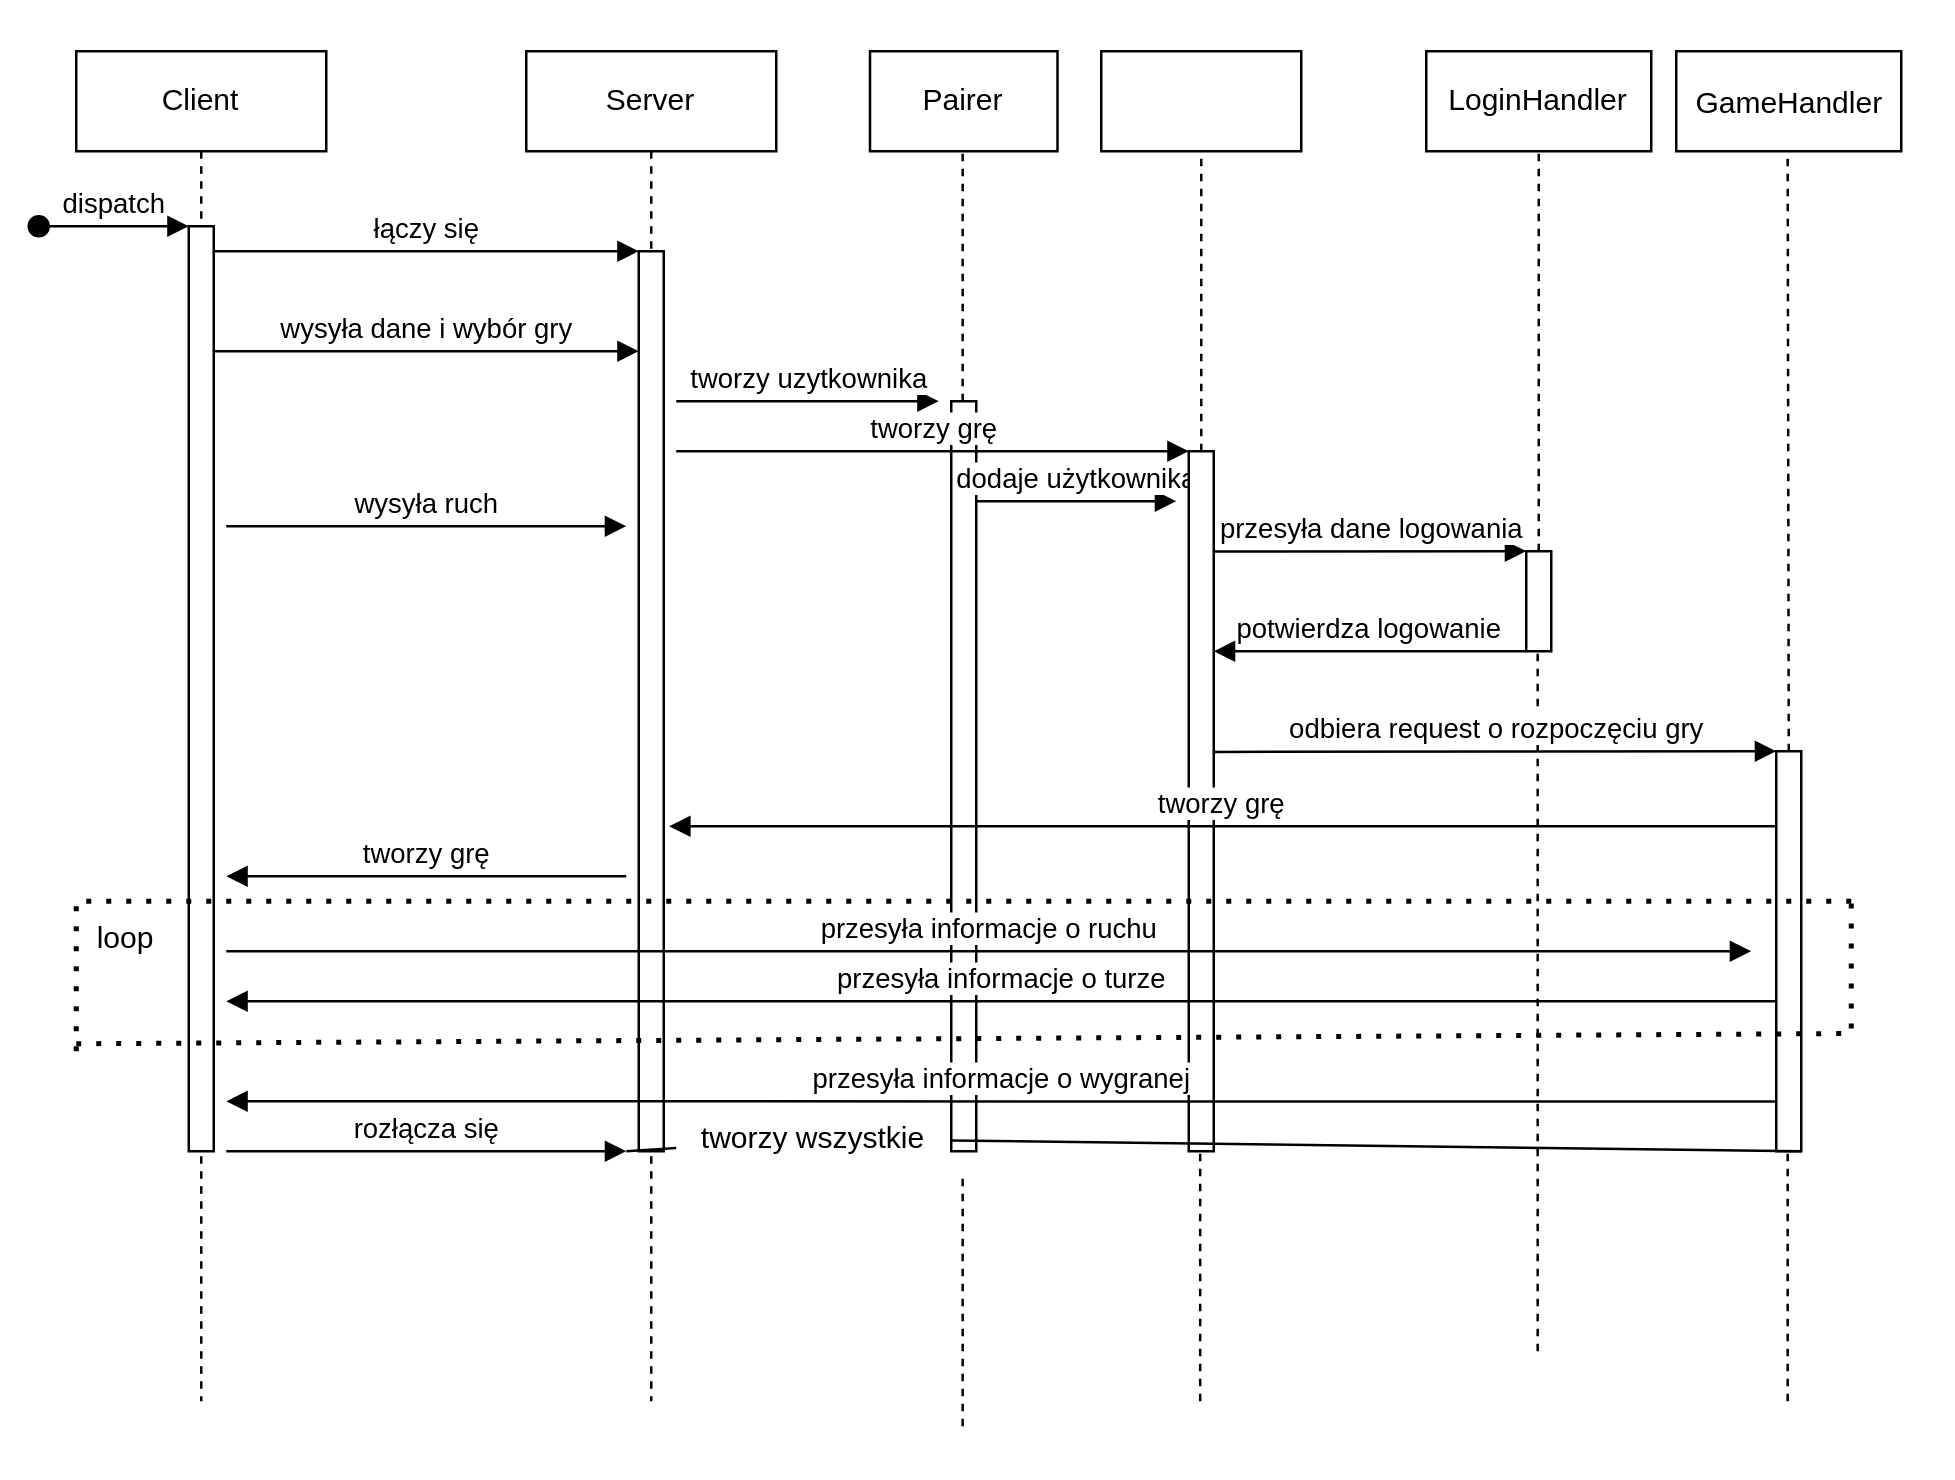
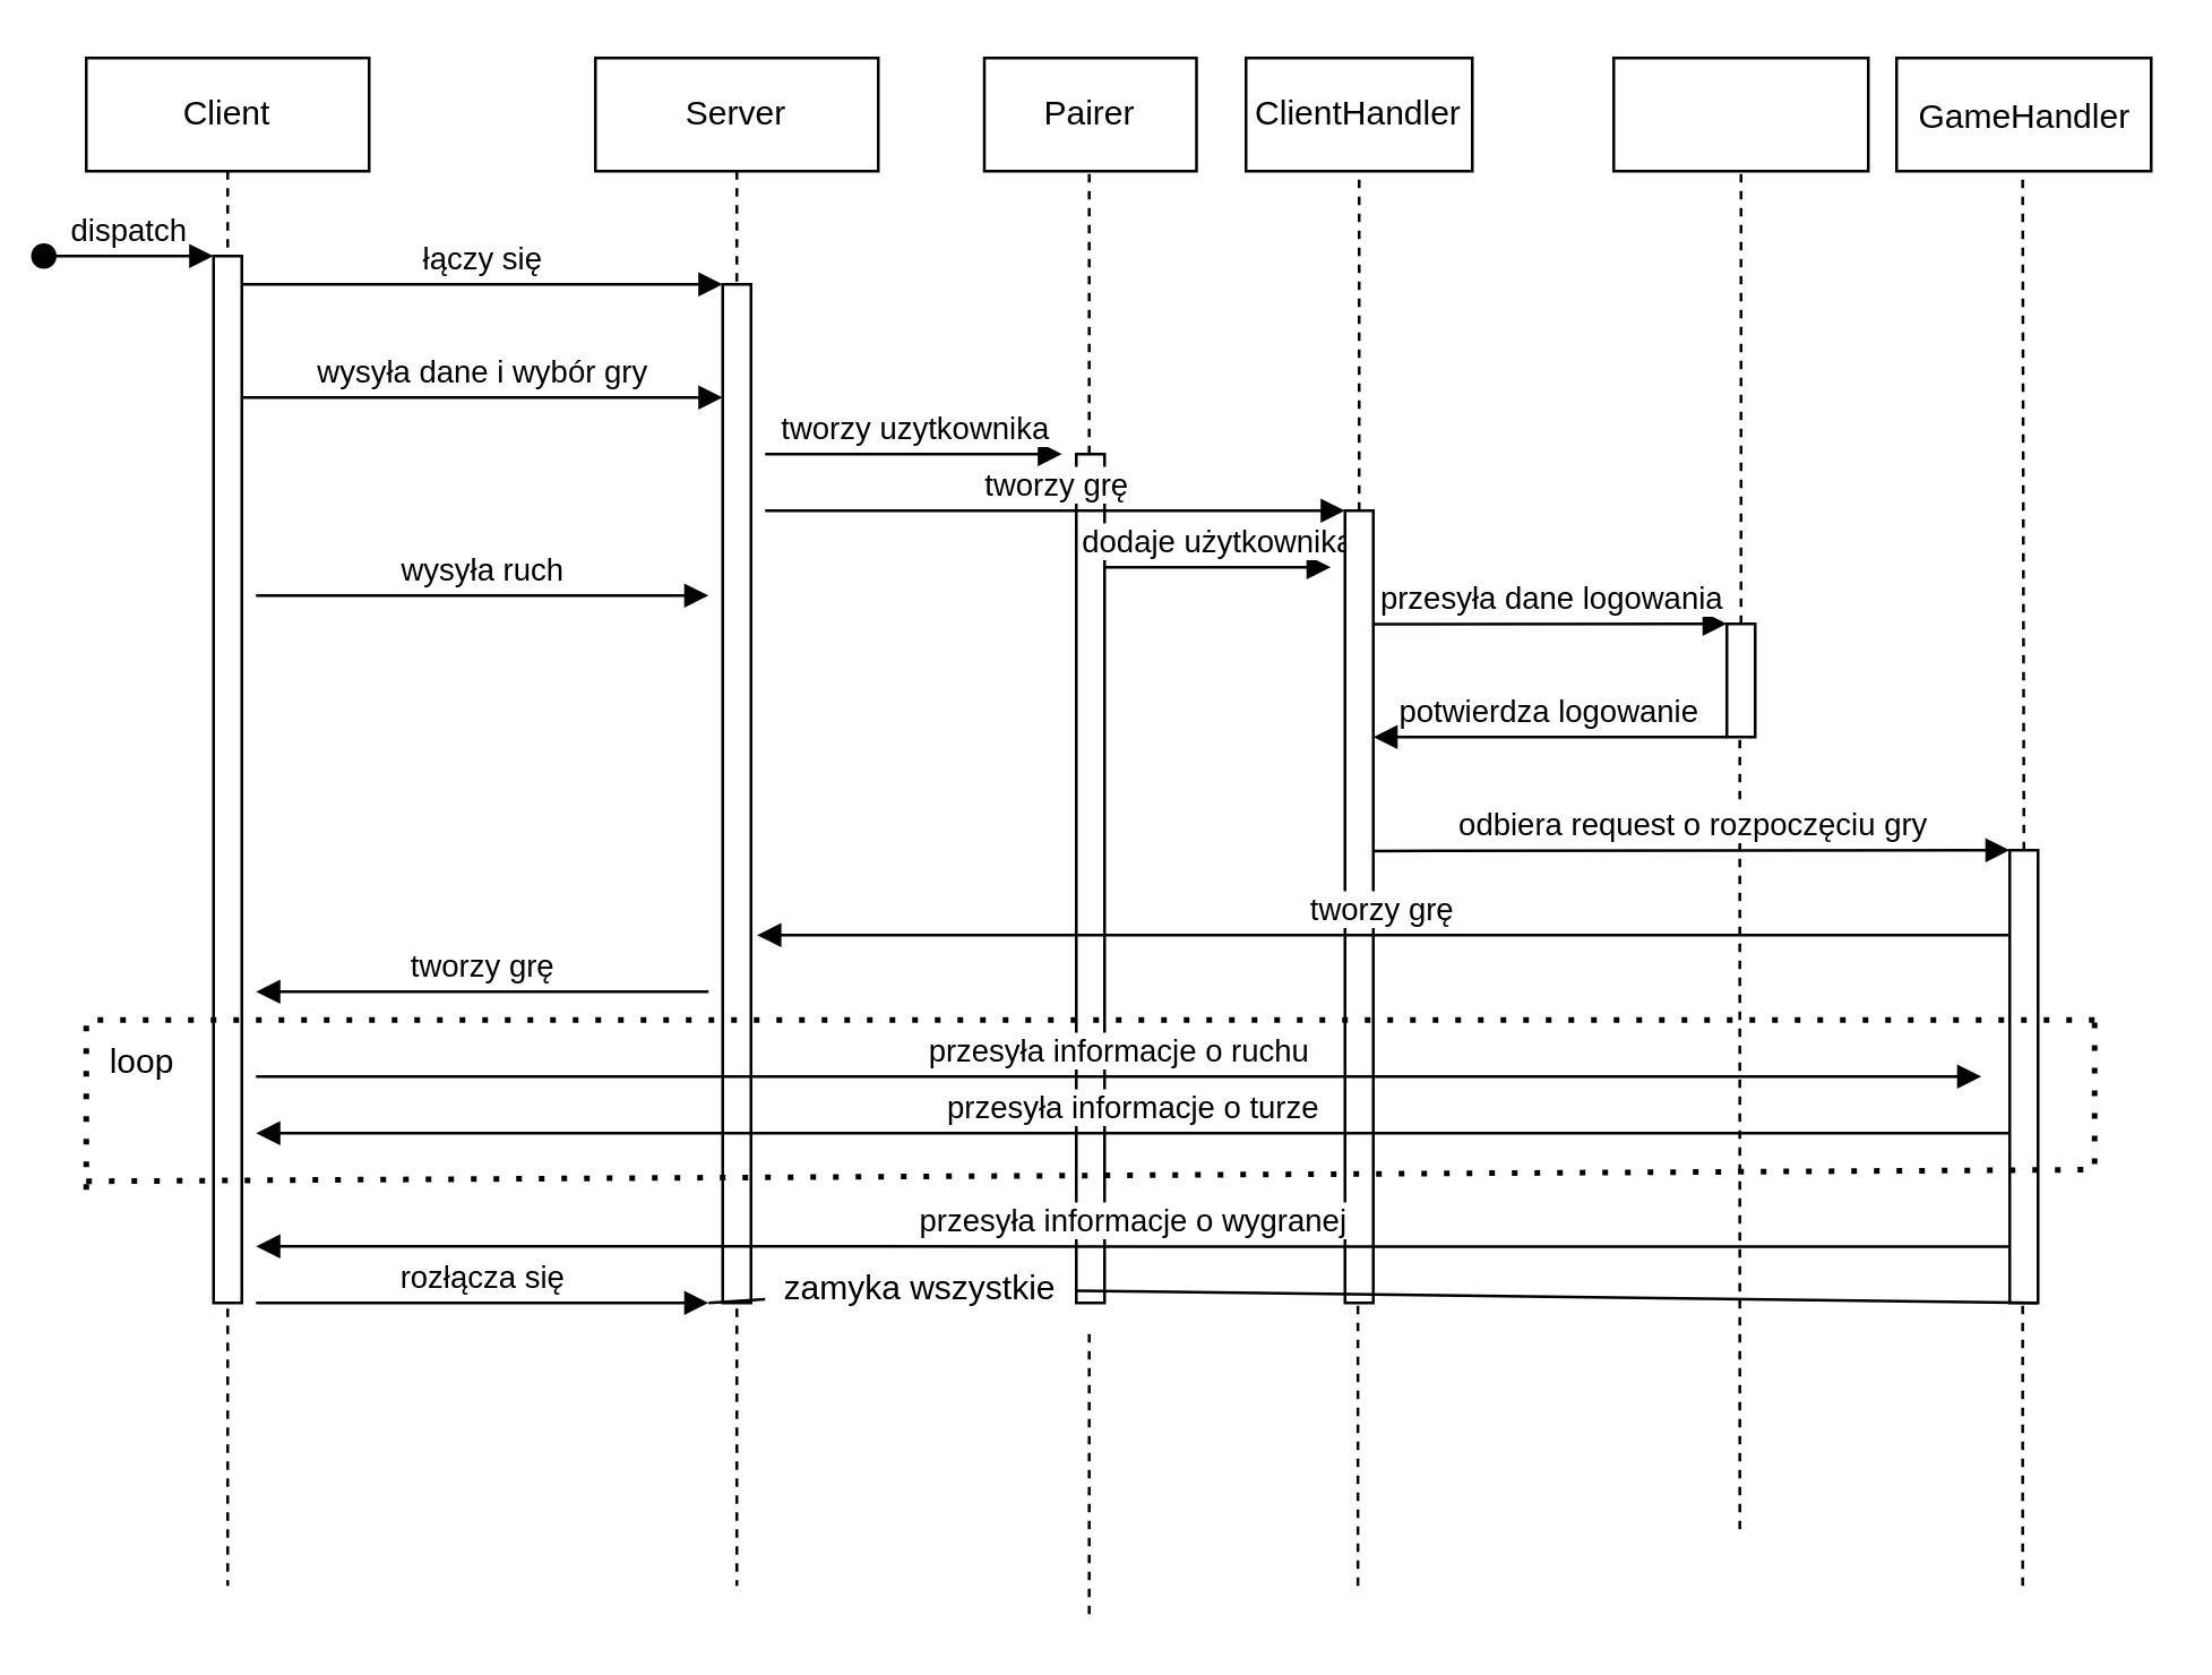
+ <mxCell id="19" value="ClientHandler" style="text;html=1;strokeColor=none;fillColor=none;align=center;verticalAlign=middle;whiteSpace=wrap;rounded=0;" vertex="1" parent="1"><mxGeometry x="440" y="27.5" width="80" height="25" as="geometry" /></mxCell>
- <mxCell id="26" value="LoginHandler" style="text;html=1;strokeColor=none;fillColor=none;align=center;verticalAlign=middle;whiteSpace=wrap;rounded=0;" vertex="1" parent="1"><mxGeometry x="585" y="25" width="60" height="30" as="geometry" /></mxCell>
- <mxCell id="41" value="tworzy wszystkie" style="text;html=1;strokeColor=none;fillColor=none;align=center;verticalAlign=middle;whiteSpace=wrap;rounded=0;" vertex="1" parent="1"><mxGeometry x="270" y="440" width="110" height="30" as="geometry" /></mxCell>
+ <mxCell id="41" value="zamyka wszystkie" style="text;html=1;strokeColor=none;fillColor=none;align=center;verticalAlign=middle;whiteSpace=wrap;rounded=0;" vertex="1" parent="1"><mxGeometry x="270" y="440" width="110" height="30" as="geometry" /></mxCell>
